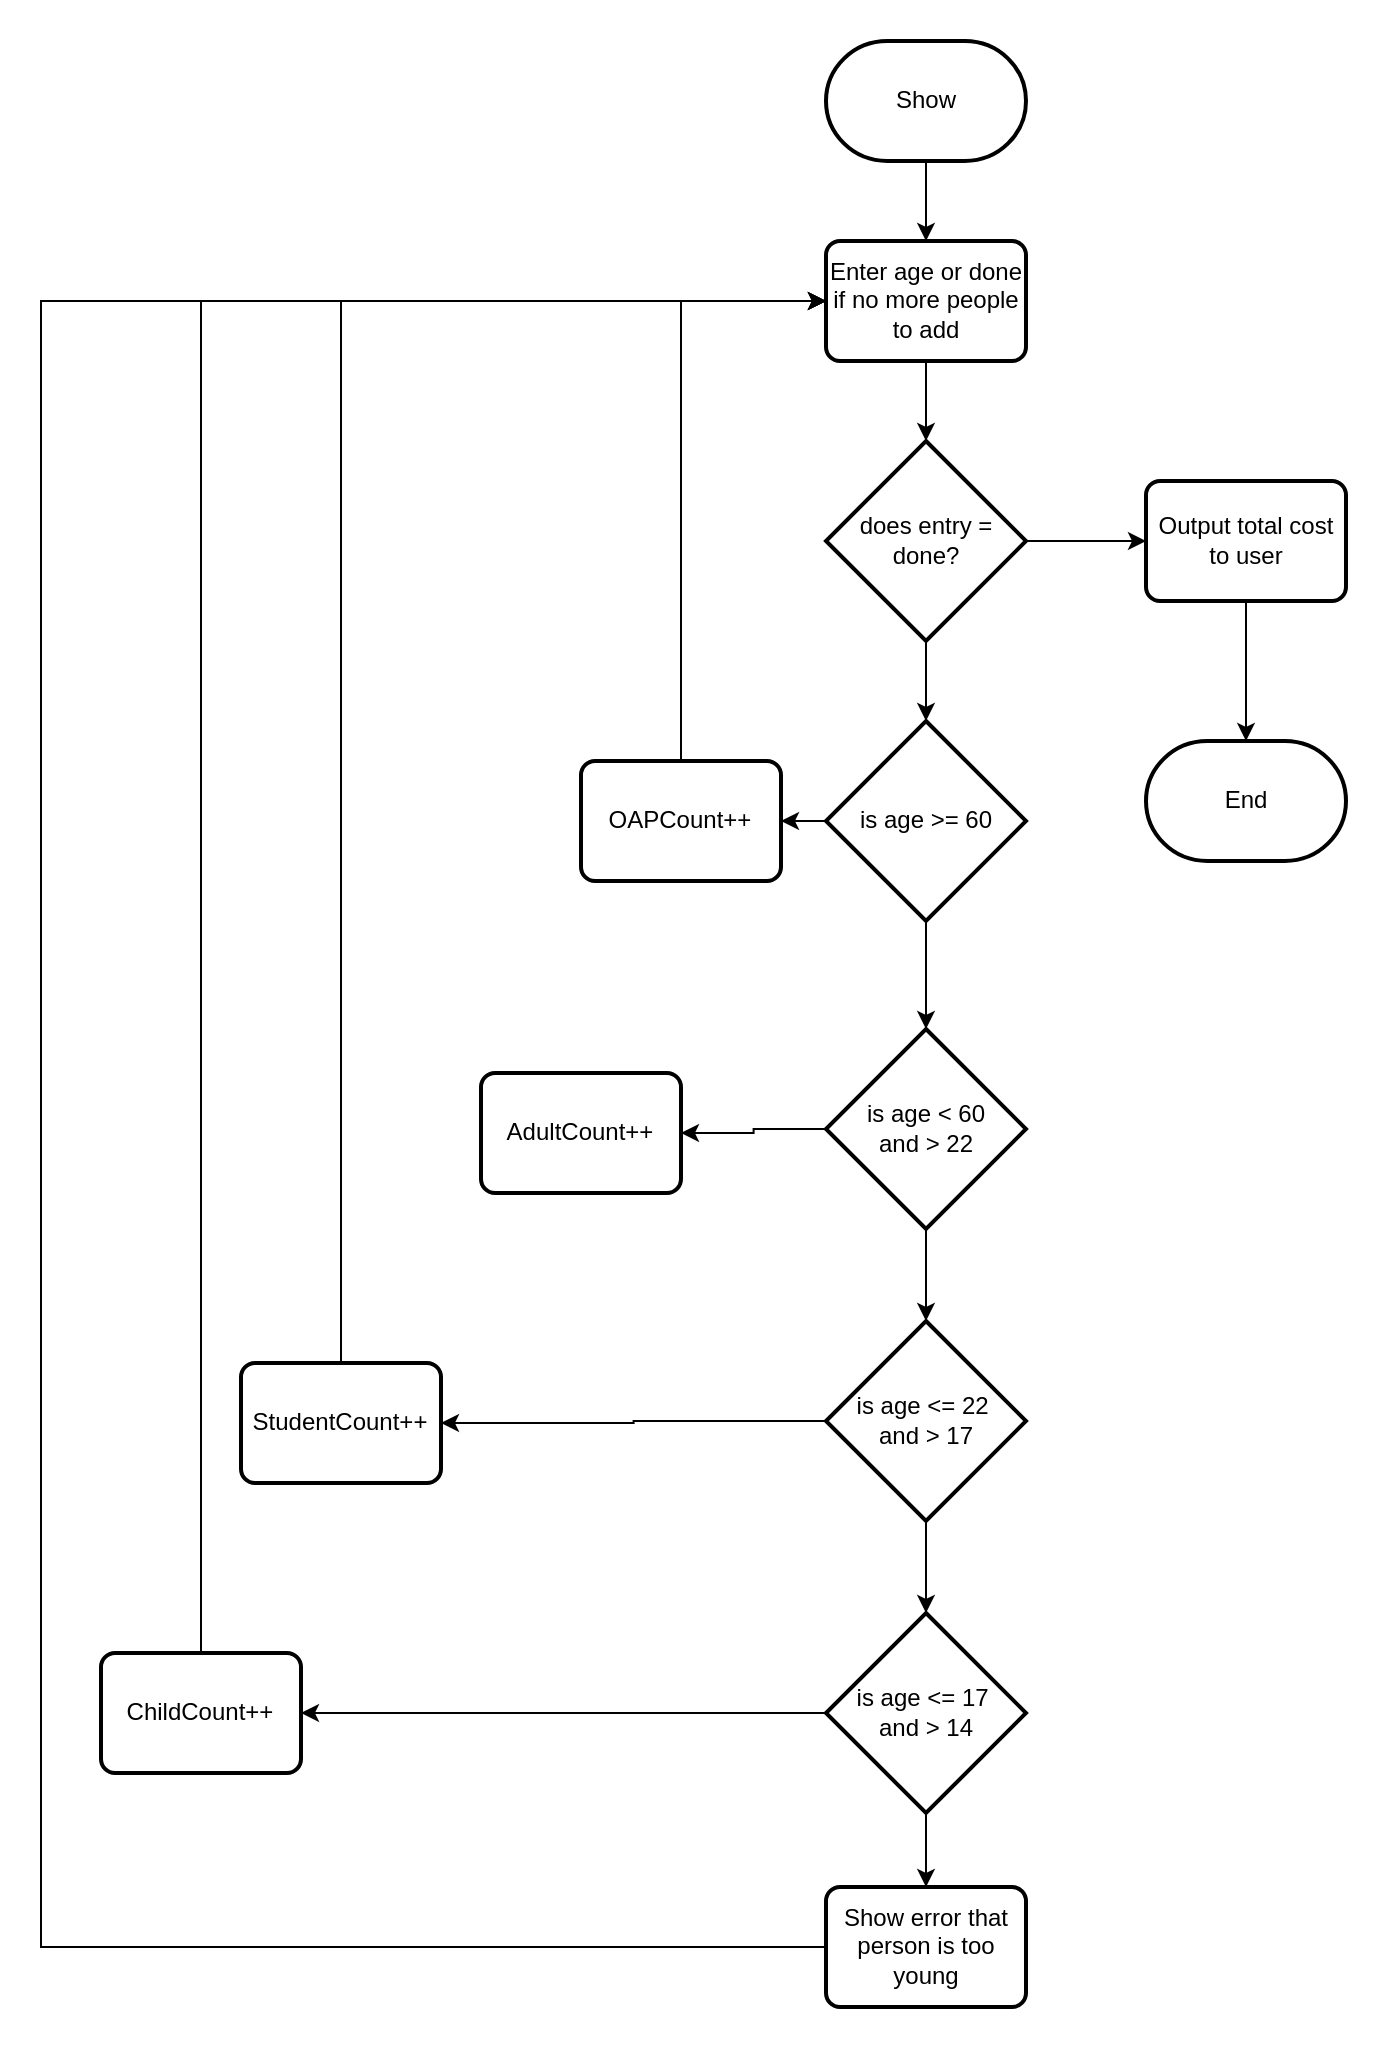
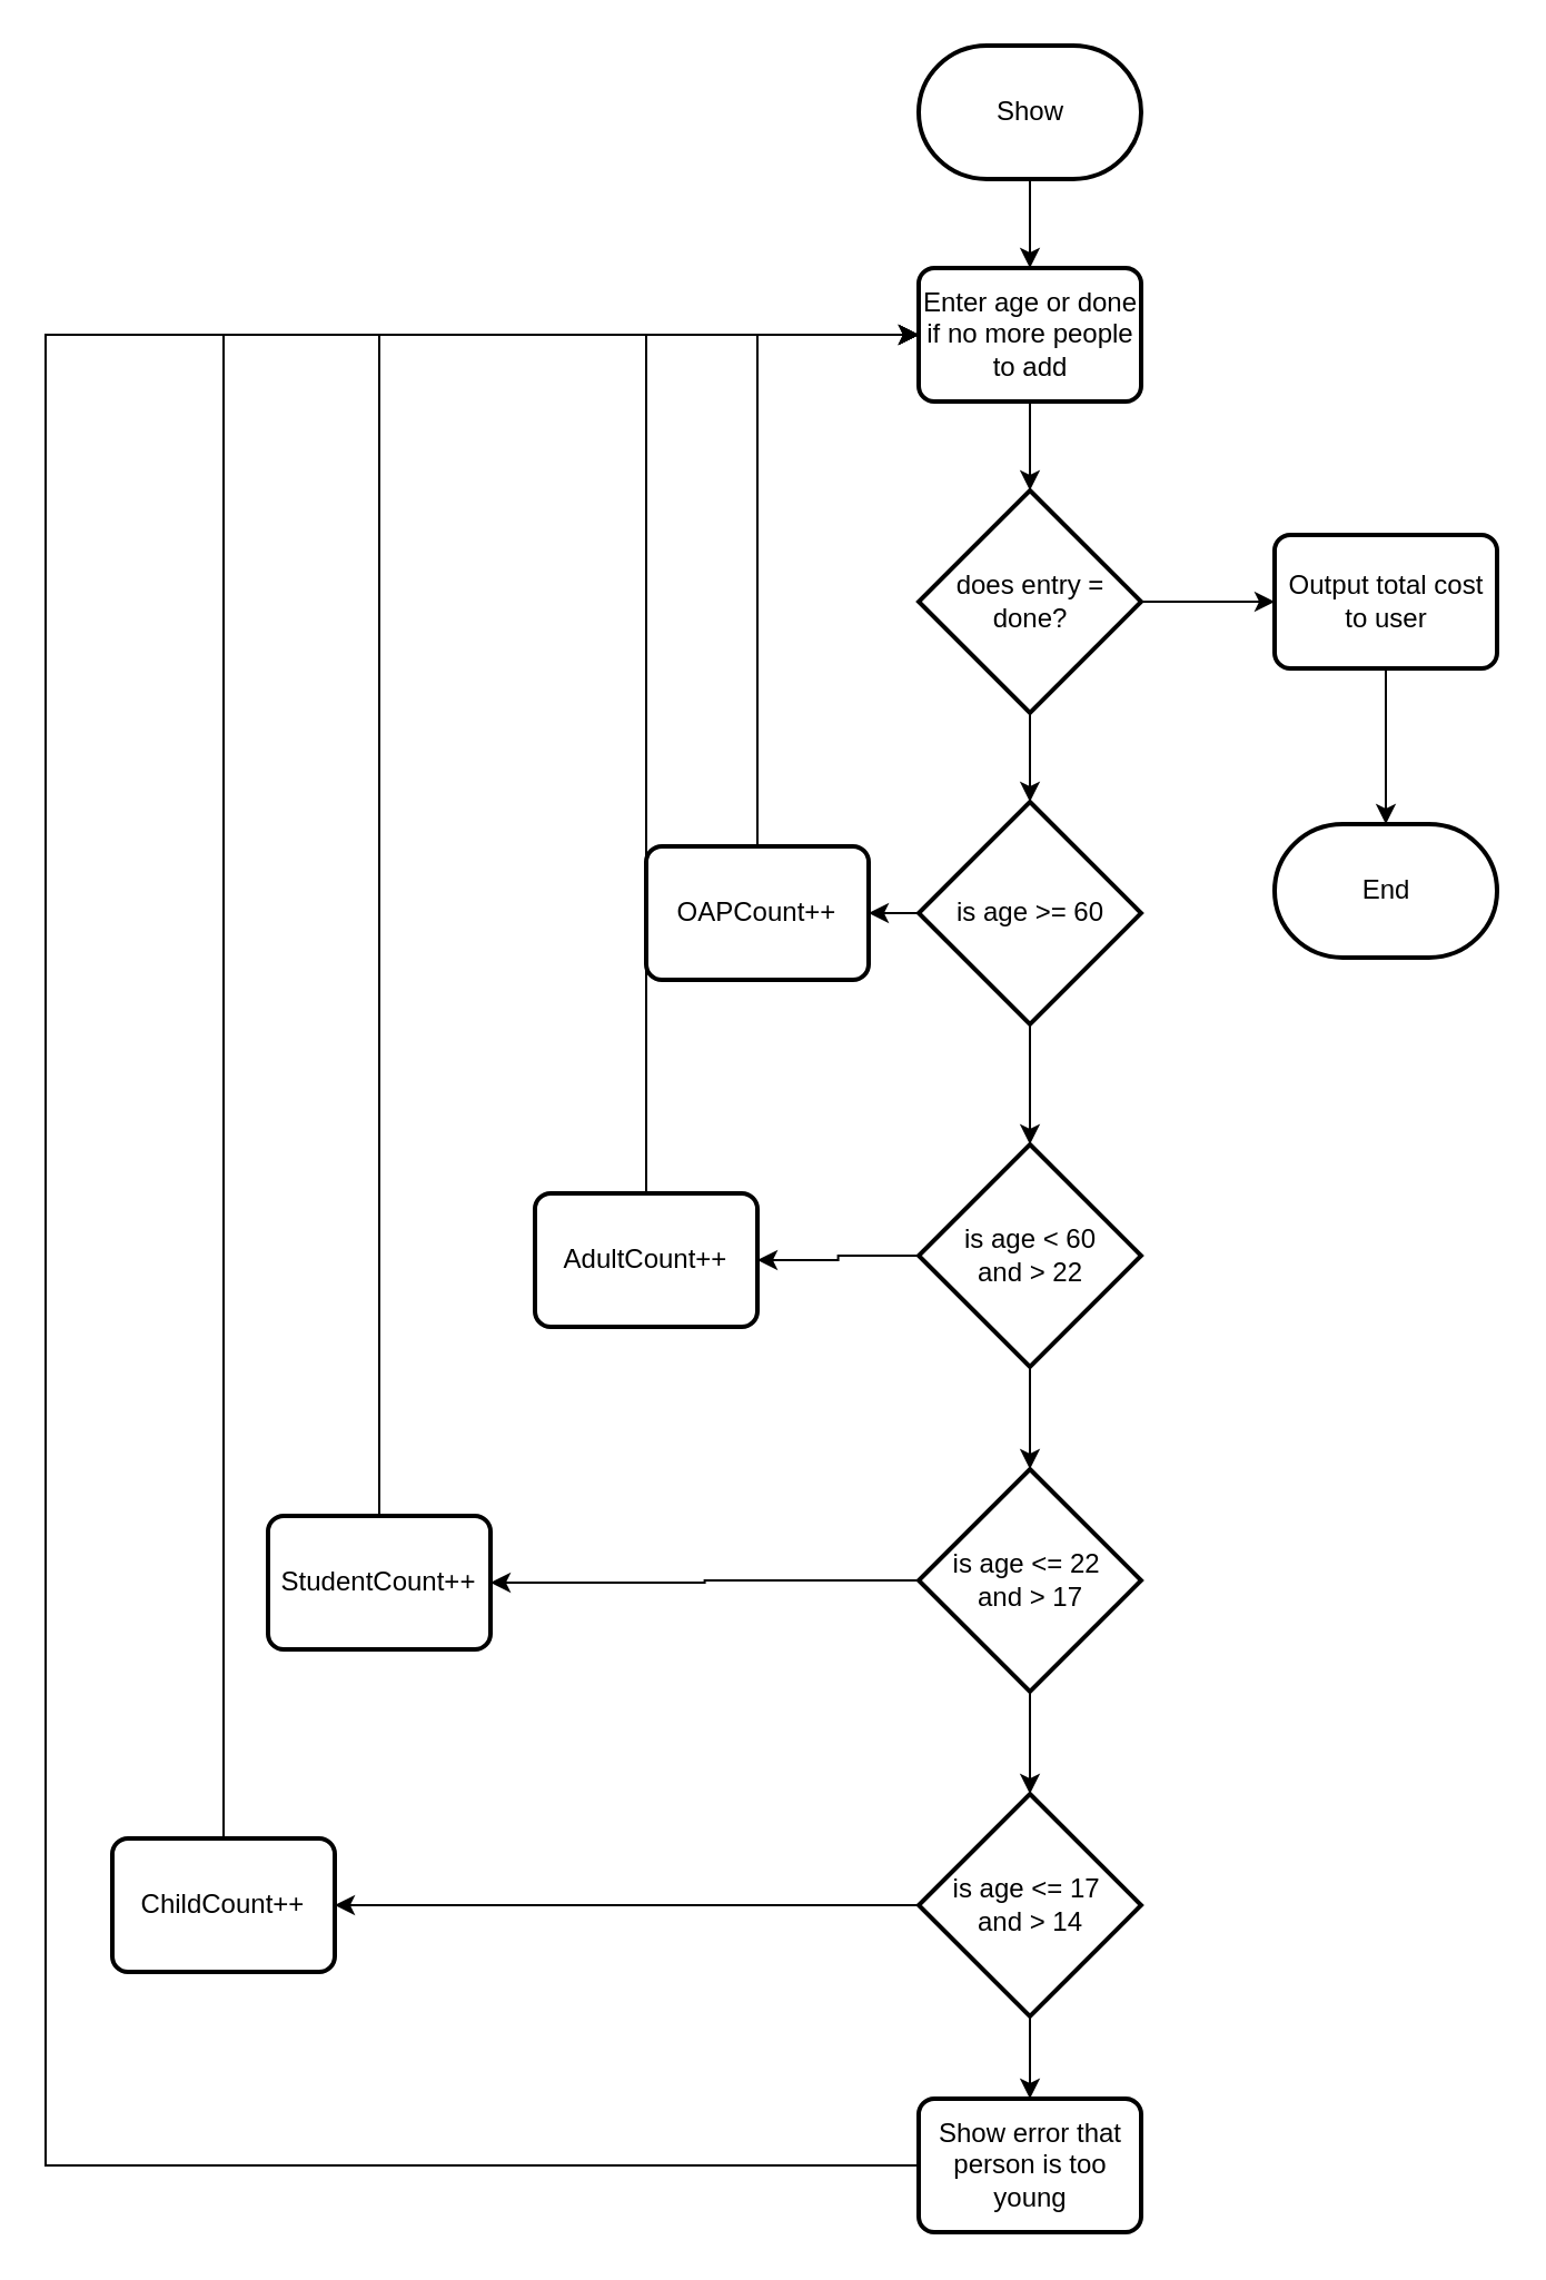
+ <mxCell id="26" style="edgeStyle=orthogonalEdgeStyle;rounded=0;orthogonalLoop=1;jettySize=auto;html=1;exitX=0.5;exitY=0;exitDx=0;exitDy=0;entryX=0;entryY=0.5;entryDx=0;entryDy=0;" edge="1" parent="1" source="27" target="5"><mxGeometry relative="1" as="geometry" /></mxCell>
